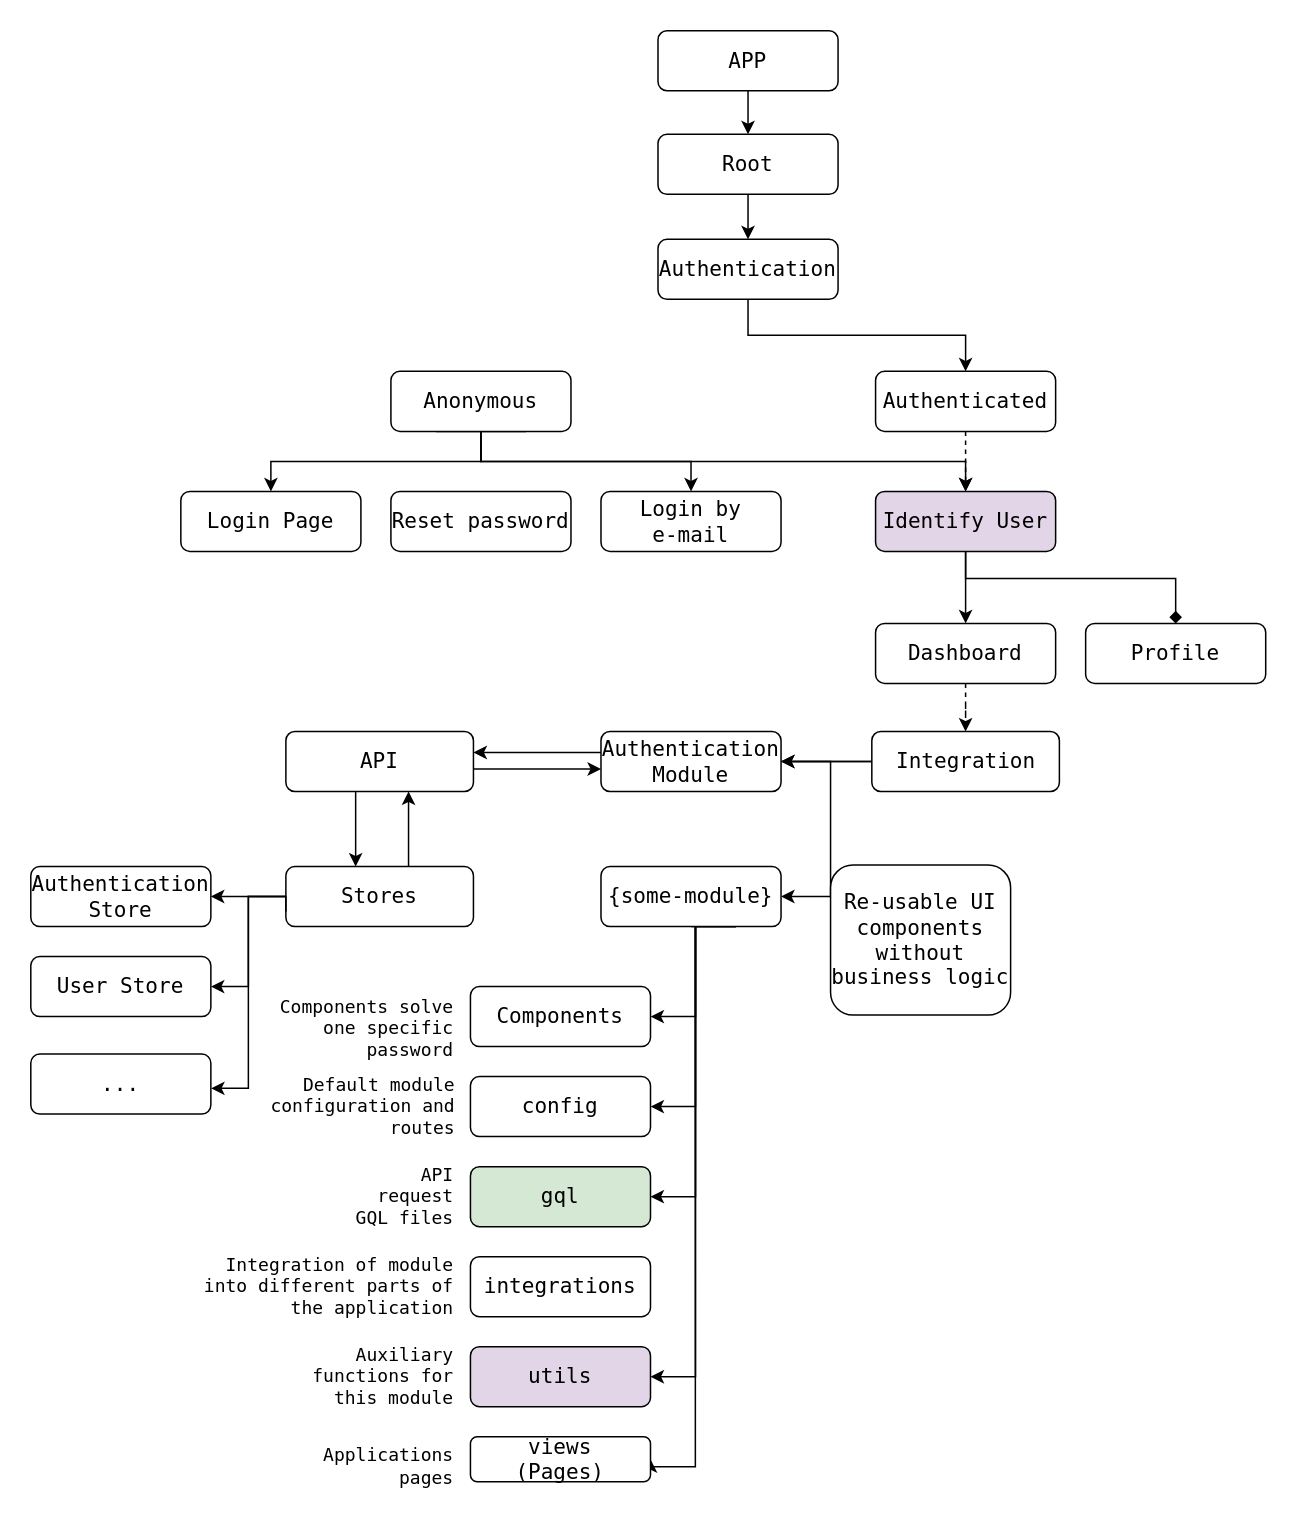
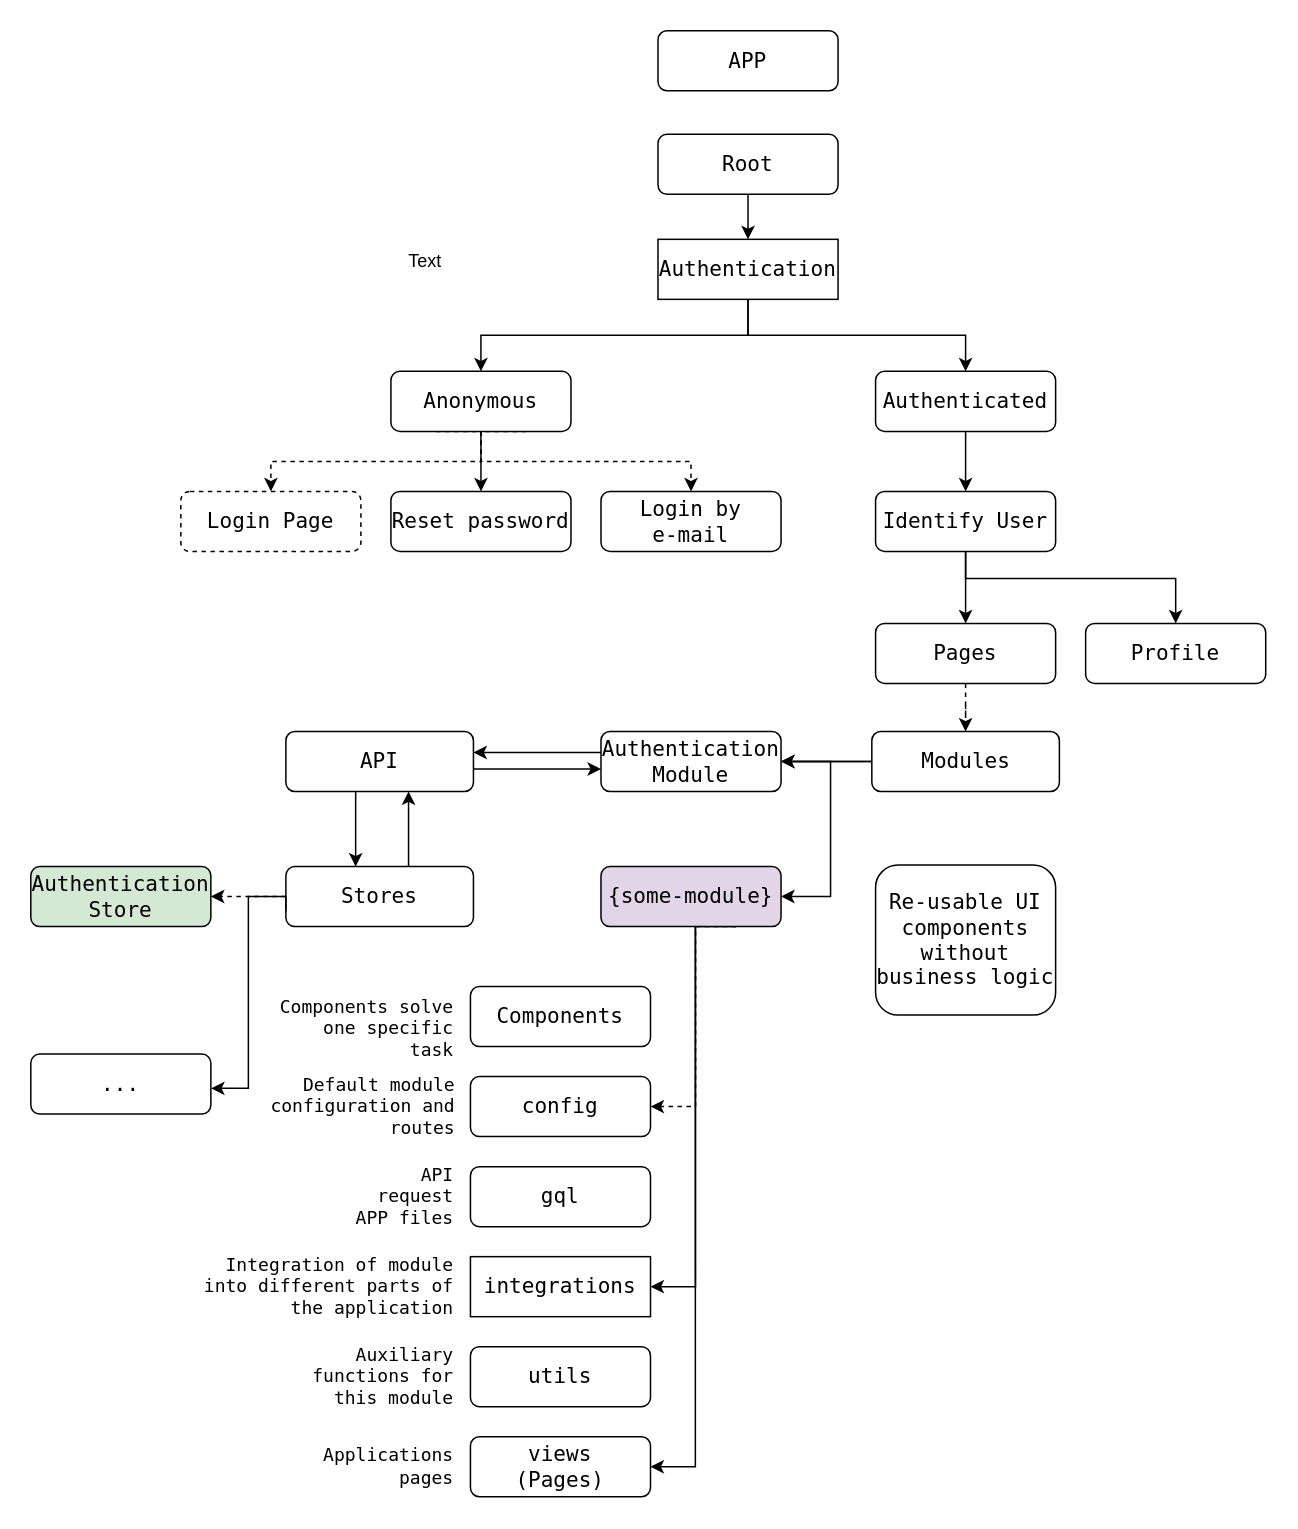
- <mxCell id="2" style="edgeStyle=orthogonalEdgeStyle;rounded=0;orthogonalLoop=1;jettySize=auto;html=1;exitX=0.5;exitY=1;exitDx=0;exitDy=0;entryX=0.5;entryY=0;entryDx=0;entryDy=0;" parent="1" source="3" target="5" edge="1"><mxGeometry relative="1" as="geometry" /></mxCell>
+ <mxCell id="55" value="Text" style="text;html=1;strokeColor=none;fillColor=none;align=center;verticalAlign=middle;whiteSpace=wrap;rounded=0;" vertex="1" parent="1"><mxGeometry x="253" y="159" width="60" height="30" as="geometry" /></mxCell>
- <mxCell id="12" value="&lt;font style=&quot;font-size: 14px;&quot; face=&quot;monospace&quot;&gt;Authentication&lt;/font&gt;" style="rounded=1;whiteSpace=wrap;html=1;" parent="1" vertex="1"><mxGeometry x="438" y="159" width="120" height="40" as="geometry" /></mxCell>
+ <mxCell id="12" value="&lt;font style=&quot;font-size: 14px;&quot; face=&quot;monospace&quot;&gt;Authentication&lt;/font&gt;" style="whiteSpace=wrap;html=1;rounded=0;" parent="1" vertex="1"><mxGeometry x="438" y="159" width="120" height="40" as="geometry" /></mxCell>
+ <mxCell id="10" style="edgeStyle=orthogonalEdgeStyle;rounded=0;orthogonalLoop=1;jettySize=auto;html=1;exitX=0.5;exitY=1;exitDx=0;exitDy=0;entryX=0.5;entryY=0;entryDx=0;entryDy=0;" parent="1" source="12" target="16" edge="1"><mxGeometry relative="1" as="geometry" /></mxCell>
- <mxCell id="17" value="" style="edgeStyle=orthogonalEdgeStyle;rounded=0;orthogonalLoop=1;jettySize=auto;html=1;dashed=1;" parent="1" source="18" target="24" edge="1"><mxGeometry relative="1" as="geometry" /></mxCell>
+ <mxCell id="17" value="" style="edgeStyle=orthogonalEdgeStyle;rounded=0;orthogonalLoop=1;jettySize=auto;html=1;" parent="1" source="18" target="24" edge="1"><mxGeometry relative="1" as="geometry" /></mxCell>
- <mxCell id="14" style="edgeStyle=orthogonalEdgeStyle;rounded=0;orthogonalLoop=1;jettySize=auto;html=1;exitX=0.25;exitY=1;exitDx=0;exitDy=0;entryX=0.5;entryY=0;entryDx=0;entryDy=0;" parent="1" source="16" target="19" edge="1"><mxGeometry relative="1" as="geometry"><Array as="points"><mxPoint x="320" y="287" /><mxPoint x="320" y="307" /><mxPoint x="180" y="307" /></Array></mxGeometry></mxCell>
+ <mxCell id="14" style="edgeStyle=orthogonalEdgeStyle;rounded=0;orthogonalLoop=1;jettySize=auto;html=1;exitX=0.25;exitY=1;exitDx=0;exitDy=0;entryX=0.5;entryY=0;entryDx=0;entryDy=0;dashed=1;" parent="1" source="16" target="19" edge="1"><mxGeometry relative="1" as="geometry"><Array as="points"><mxPoint x="320" y="287" /><mxPoint x="320" y="307" /><mxPoint x="180" y="307" /></Array></mxGeometry></mxCell>
- <mxCell id="13" style="edgeStyle=orthogonalEdgeStyle;rounded=0;orthogonalLoop=1;jettySize=auto;html=1;exitX=0.5;exitY=1;exitDx=0;exitDy=0;" parent="1" source="16" target="24" edge="1"><mxGeometry relative="1" as="geometry" /></mxCell>
+ <mxCell id="13" style="edgeStyle=orthogonalEdgeStyle;rounded=0;orthogonalLoop=1;jettySize=auto;html=1;exitX=0.5;exitY=1;exitDx=0;exitDy=0;entryX=0.5;entryY=0;entryDx=0;entryDy=0;" parent="1" source="16" target="20" edge="1"><mxGeometry relative="1" as="geometry" /></mxCell>
- <mxCell id="15" style="edgeStyle=orthogonalEdgeStyle;rounded=0;orthogonalLoop=1;jettySize=auto;html=1;exitX=0.75;exitY=1;exitDx=0;exitDy=0;entryX=0.5;entryY=0;entryDx=0;entryDy=0;" parent="1" source="16" target="21" edge="1"><mxGeometry relative="1" as="geometry"><Array as="points"><mxPoint x="320" y="287" /><mxPoint x="320" y="307" /><mxPoint x="460" y="307" /></Array></mxGeometry></mxCell>
+ <mxCell id="15" style="edgeStyle=orthogonalEdgeStyle;rounded=0;orthogonalLoop=1;jettySize=auto;html=1;exitX=0.75;exitY=1;exitDx=0;exitDy=0;entryX=0.5;entryY=0;entryDx=0;entryDy=0;dashed=1;" parent="1" source="16" target="21" edge="1"><mxGeometry relative="1" as="geometry"><Array as="points"><mxPoint x="320" y="287" /><mxPoint x="320" y="307" /><mxPoint x="460" y="307" /></Array></mxGeometry></mxCell>
- <mxCell id="19" value="&lt;font style=&quot;font-size: 14px;&quot; face=&quot;monospace&quot;&gt;Login Page&lt;/font&gt;" style="rounded=1;whiteSpace=wrap;html=1;" parent="1" vertex="1"><mxGeometry x="120" y="327" width="120" height="40" as="geometry" /></mxCell>
+ <mxCell id="19" value="&lt;font style=&quot;font-size: 14px;&quot; face=&quot;monospace&quot;&gt;Login Page&lt;/font&gt;" style="rounded=1;whiteSpace=wrap;html=1;dashed=1;" parent="1" vertex="1"><mxGeometry x="120" y="327" width="120" height="40" as="geometry" /></mxCell>
- <mxCell id="24" value="&lt;font style=&quot;font-size: 14px;&quot; face=&quot;monospace&quot;&gt;Identify User&lt;/font&gt;" style="rounded=1;whiteSpace=wrap;html=1;fillColor=#e1d5e7;" parent="1" vertex="1"><mxGeometry x="583" y="327" width="120" height="40" as="geometry" /></mxCell>
+ <mxCell id="24" value="&lt;font style=&quot;font-size: 14px;&quot; face=&quot;monospace&quot;&gt;Identify User&lt;/font&gt;" style="rounded=1;whiteSpace=wrap;html=1;" parent="1" vertex="1"><mxGeometry x="583" y="327" width="120" height="40" as="geometry" /></mxCell>
- <mxCell id="23" style="edgeStyle=orthogonalEdgeStyle;rounded=0;orthogonalLoop=1;jettySize=auto;html=1;entryX=0.5;entryY=0;entryDx=0;entryDy=0;endArrow=diamond;" parent="1" source="24" target="27" edge="1"><mxGeometry relative="1" as="geometry"><Array as="points"><mxPoint x="643" y="385" /><mxPoint x="783" y="385" /></Array></mxGeometry></mxCell>
+ <mxCell id="23" style="edgeStyle=orthogonalEdgeStyle;rounded=0;orthogonalLoop=1;jettySize=auto;html=1;entryX=0.5;entryY=0;entryDx=0;entryDy=0;" parent="1" source="24" target="27" edge="1"><mxGeometry relative="1" as="geometry"><Array as="points"><mxPoint x="643" y="385" /><mxPoint x="783" y="385" /></Array></mxGeometry></mxCell>
- <mxCell id="26" value="&lt;font style=&quot;font-size: 14px;&quot; face=&quot;monospace&quot;&gt;Dashboard&lt;/font&gt;" style="rounded=1;whiteSpace=wrap;html=1;" parent="1" vertex="1"><mxGeometry x="583" y="415" width="120" height="40" as="geometry" /></mxCell>
+ <mxCell id="26" value="&lt;font style=&quot;font-size: 14px;&quot; face=&quot;monospace&quot;&gt;Pages&lt;/font&gt;" style="rounded=1;whiteSpace=wrap;html=1;" parent="1" vertex="1"><mxGeometry x="583" y="415" width="120" height="40" as="geometry" /></mxCell>
- <mxCell id="32" value="&lt;font style=&quot;font-size: 14px;&quot; face=&quot;monospace&quot;&gt;Integration&lt;/font&gt;" style="rounded=1;whiteSpace=wrap;html=1;" parent="1" vertex="1"><mxGeometry x="580.5" y="487" width="125" height="40" as="geometry" /></mxCell>
+ <mxCell id="32" value="&lt;font style=&quot;font-size: 14px;&quot; face=&quot;monospace&quot;&gt;Modules&lt;/font&gt;" style="rounded=1;whiteSpace=wrap;html=1;" parent="1" vertex="1"><mxGeometry x="580.5" y="487" width="125" height="40" as="geometry" /></mxCell>
- <mxCell id="28" value="&lt;font style=&quot;&quot; face=&quot;monospace&quot;&gt;&lt;span style=&quot;font-size: 14px;&quot;&gt;Authentication&lt;br&gt;&lt;/span&gt;&lt;/font&gt;&lt;font style=&quot;font-size: 14px;&quot; face=&quot;monospace&quot;&gt;Store&lt;/font&gt;" style="rounded=1;whiteSpace=wrap;html=1;" parent="1" vertex="1"><mxGeometry x="20" y="577" width="120" height="40" as="geometry" /></mxCell>
+ <mxCell id="28" value="&lt;font style=&quot;&quot; face=&quot;monospace&quot;&gt;&lt;span style=&quot;font-size: 14px;&quot;&gt;Authentication&lt;br&gt;&lt;/span&gt;&lt;/font&gt;&lt;font style=&quot;font-size: 14px;&quot; face=&quot;monospace&quot;&gt;Store&lt;/font&gt;" style="rounded=1;whiteSpace=wrap;html=1;fillColor=#d5e8d4;" parent="1" vertex="1"><mxGeometry x="20" y="577" width="120" height="40" as="geometry" /></mxCell>
- <mxCell id="7" value="" style="edgeStyle=orthogonalEdgeStyle;rounded=0;orthogonalLoop=1;jettySize=auto;html=1;" edge="1" parent="1" source="9" target="28"><mxGeometry relative="1" as="geometry" /></mxCell>
+ <mxCell id="7" value="" style="edgeStyle=orthogonalEdgeStyle;rounded=0;orthogonalLoop=1;jettySize=auto;html=1;dashed=1;" edge="1" parent="1" source="9" target="28"><mxGeometry relative="1" as="geometry" /></mxCell>
- <mxCell id="40" value="&lt;code&gt;&lt;font style=&quot;font-size: 14px;&quot;&gt;{some-module&lt;span class=&quot;o&quot;&gt;}&lt;/span&gt;&lt;/font&gt;&lt;/code&gt;" style="rounded=1;whiteSpace=wrap;html=1;" parent="1" vertex="1"><mxGeometry x="400" y="577" width="120" height="40" as="geometry" /></mxCell>
+ <mxCell id="40" value="&lt;code&gt;&lt;font style=&quot;font-size: 14px;&quot;&gt;{some-module&lt;span class=&quot;o&quot;&gt;}&lt;/span&gt;&lt;/font&gt;&lt;/code&gt;" style="rounded=1;whiteSpace=wrap;html=1;fillColor=#e1d5e7;" parent="1" vertex="1"><mxGeometry x="400" y="577" width="120" height="40" as="geometry" /></mxCell>
- <mxCell id="33" value="&lt;font style=&quot;font-size: 14px;&quot; face=&quot;monospace&quot;&gt;Re-usable UI components&lt;br&gt;&lt;/font&gt;&lt;code&gt;&lt;font style=&quot;font-size: 14px;&quot;&gt;without business logic&lt;/font&gt;&lt;/code&gt;" style="rounded=1;whiteSpace=wrap;html=1;" parent="1" vertex="1"><mxGeometry x="553" y="576" width="120" height="100" as="geometry" /></mxCell>
+ <mxCell id="33" value="&lt;font style=&quot;font-size: 14px;&quot; face=&quot;monospace&quot;&gt;Re-usable UI components&lt;br&gt;&lt;/font&gt;&lt;code&gt;&lt;font style=&quot;font-size: 14px;&quot;&gt;without business logic&lt;/font&gt;&lt;/code&gt;" style="rounded=1;whiteSpace=wrap;html=1;" parent="1" vertex="1"><mxGeometry x="583" y="576" width="120" height="100" as="geometry" /></mxCell>
- <mxCell id="29" value="&lt;font style=&quot;font-size: 14px;&quot; face=&quot;monospace&quot;&gt;User Store&lt;/font&gt;" style="rounded=1;whiteSpace=wrap;html=1;" parent="1" vertex="1"><mxGeometry x="20" y="637" width="120" height="40" as="geometry" /></mxCell>
- <mxCell id="8" style="edgeStyle=orthogonalEdgeStyle;rounded=0;orthogonalLoop=1;jettySize=auto;html=1;exitX=0;exitY=0.75;exitDx=0;exitDy=0;entryX=1;entryY=0.5;entryDx=0;entryDy=0;" edge="1" parent="1" source="9" target="29"><mxGeometry relative="1" as="geometry"><Array as="points"><mxPoint x="190" y="597" /><mxPoint x="165" y="597" /><mxPoint x="165" y="657" /></Array></mxGeometry></mxCell>
- <mxCell id="34" style="edgeStyle=orthogonalEdgeStyle;rounded=0;orthogonalLoop=1;jettySize=auto;html=1;exitX=0.5;exitY=1;exitDx=0;exitDy=0;entryX=1;entryY=0.5;entryDx=0;entryDy=0;" edge="1" parent="1" source="40" target="49"><mxGeometry relative="1" as="geometry"><Array as="points"><mxPoint x="463" y="617" /><mxPoint x="463" y="677" /></Array></mxGeometry></mxCell>
- <mxCell id="56" value="&lt;code&gt;Components solve&lt;br&gt;one specific password&lt;/code&gt;" style="text;whiteSpace=wrap;html=1;align=right;" vertex="1" parent="1"><mxGeometry x="184" y="657" width="120" height="40" as="geometry" /></mxCell>
+ <mxCell id="56" value="&lt;code&gt;Components solve&lt;br&gt;one specific task&lt;/code&gt;" style="text;whiteSpace=wrap;html=1;align=right;" vertex="1" parent="1"><mxGeometry x="184" y="657" width="120" height="40" as="geometry" /></mxCell>
- <mxCell id="35" style="edgeStyle=orthogonalEdgeStyle;rounded=0;orthogonalLoop=1;jettySize=auto;html=1;exitX=0.75;exitY=1;exitDx=0;exitDy=0;entryX=1;entryY=0.5;entryDx=0;entryDy=0;" edge="1" parent="1" source="40" target="50"><mxGeometry relative="1" as="geometry"><Array as="points"><mxPoint x="463" y="617" /><mxPoint x="463" y="737" /></Array></mxGeometry></mxCell>
+ <mxCell id="35" style="edgeStyle=orthogonalEdgeStyle;rounded=0;orthogonalLoop=1;jettySize=auto;html=1;exitX=0.75;exitY=1;exitDx=0;exitDy=0;entryX=1;entryY=0.5;entryDx=0;entryDy=0;dashed=1;" edge="1" parent="1" source="40" target="50"><mxGeometry relative="1" as="geometry"><Array as="points"><mxPoint x="463" y="617" /><mxPoint x="463" y="737" /></Array></mxGeometry></mxCell>
- <mxCell id="59" value="&lt;code&gt;API request GQL files&lt;/code&gt;" style="text;html=1;strokeColor=none;fillColor=none;align=right;verticalAlign=middle;whiteSpace=wrap;rounded=0;" vertex="1" parent="1"><mxGeometry x="223" y="782" width="81" height="30" as="geometry" /></mxCell>
+ <mxCell id="59" value="&lt;code&gt;API request APP files&lt;/code&gt;" style="text;html=1;strokeColor=none;fillColor=none;align=right;verticalAlign=middle;whiteSpace=wrap;rounded=0;" vertex="1" parent="1"><mxGeometry x="223" y="782" width="81" height="30" as="geometry" /></mxCell>
- <mxCell id="51" value="&lt;code&gt;&lt;font style=&quot;&quot;&gt;&lt;span style=&quot;font-size: 14px;&quot;&gt;gql&lt;/span&gt;&lt;br&gt;&lt;/font&gt;&lt;/code&gt;" style="rounded=1;whiteSpace=wrap;html=1;fillColor=#d5e8d4;" vertex="1" parent="1"><mxGeometry x="313" y="777" width="120" height="40" as="geometry" /></mxCell>
+ <mxCell id="51" value="&lt;code&gt;&lt;font style=&quot;&quot;&gt;&lt;span style=&quot;font-size: 14px;&quot;&gt;gql&lt;/span&gt;&lt;br&gt;&lt;/font&gt;&lt;/code&gt;" style="rounded=1;whiteSpace=wrap;html=1;" vertex="1" parent="1"><mxGeometry x="313" y="777" width="120" height="40" as="geometry" /></mxCell>
- <mxCell id="37" style="edgeStyle=orthogonalEdgeStyle;rounded=0;orthogonalLoop=1;jettySize=auto;html=1;exitX=0.75;exitY=1;exitDx=0;exitDy=0;entryX=1;entryY=0.5;entryDx=0;entryDy=0;" edge="1" parent="1" source="40" target="51"><mxGeometry relative="1" as="geometry"><Array as="points"><mxPoint x="463" y="617" /><mxPoint x="463" y="797" /></Array></mxGeometry></mxCell>
- <mxCell id="52" value="&lt;code&gt;&lt;font style=&quot;&quot;&gt;&lt;code&gt;&lt;font style=&quot;font-size: 14px;&quot;&gt;integrations&lt;/font&gt;&lt;/code&gt;&lt;br&gt;&lt;/font&gt;&lt;/code&gt;" style="rounded=1;whiteSpace=wrap;html=1;" vertex="1" parent="1"><mxGeometry x="313" y="837" width="120" height="40" as="geometry" /></mxCell>
+ <mxCell id="52" value="&lt;code&gt;&lt;font style=&quot;&quot;&gt;&lt;code&gt;&lt;font style=&quot;font-size: 14px;&quot;&gt;integrations&lt;/font&gt;&lt;/code&gt;&lt;br&gt;&lt;/font&gt;&lt;/code&gt;" style="whiteSpace=wrap;html=1;rounded=0;" vertex="1" parent="1"><mxGeometry x="313" y="837" width="120" height="40" as="geometry" /></mxCell>
+ <mxCell id="38" style="edgeStyle=orthogonalEdgeStyle;rounded=0;orthogonalLoop=1;jettySize=auto;html=1;exitX=0.75;exitY=1;exitDx=0;exitDy=0;entryX=1;entryY=0.5;entryDx=0;entryDy=0;" edge="1" parent="1" source="40" target="52"><mxGeometry relative="1" as="geometry"><Array as="points"><mxPoint x="463" y="617" /><mxPoint x="463" y="857" /></Array></mxGeometry></mxCell>
- <mxCell id="53" value="&lt;code&gt;&lt;font style=&quot;&quot;&gt;&lt;code&gt;&lt;font style=&quot;font-size: 14px;&quot;&gt;utils&lt;/font&gt;&lt;/code&gt;&lt;br&gt;&lt;/font&gt;&lt;/code&gt;" style="rounded=1;whiteSpace=wrap;html=1;fillColor=#e1d5e7;" vertex="1" parent="1"><mxGeometry x="313" y="897" width="120" height="40" as="geometry" /></mxCell>
+ <mxCell id="53" value="&lt;code&gt;&lt;font style=&quot;&quot;&gt;&lt;code&gt;&lt;font style=&quot;font-size: 14px;&quot;&gt;utils&lt;/font&gt;&lt;/code&gt;&lt;br&gt;&lt;/font&gt;&lt;/code&gt;" style="rounded=1;whiteSpace=wrap;html=1;" vertex="1" parent="1"><mxGeometry x="313" y="897" width="120" height="40" as="geometry" /></mxCell>
- <mxCell id="39" style="edgeStyle=orthogonalEdgeStyle;rounded=0;orthogonalLoop=1;jettySize=auto;html=1;exitX=0.75;exitY=1;exitDx=0;exitDy=0;entryX=1;entryY=0.5;entryDx=0;entryDy=0;" edge="1" parent="1" source="40" target="53"><mxGeometry relative="1" as="geometry"><Array as="points"><mxPoint x="463" y="617" /><mxPoint x="463" y="917" /></Array></mxGeometry></mxCell>
- <mxCell id="54" value="&lt;code&gt;&lt;font style=&quot;&quot;&gt;&lt;font style=&quot;font-size: 14px;&quot;&gt;&lt;code&gt;&lt;font style=&quot;&quot;&gt;views&lt;br&gt;&lt;/font&gt;&lt;/code&gt;(Pages)&lt;/font&gt;&lt;br&gt;&lt;/font&gt;&lt;/code&gt;" style="rounded=1;whiteSpace=wrap;html=1;" vertex="1" parent="1"><mxGeometry x="313" y="957" width="120" height="30" as="geometry" /></mxCell>
+ <mxCell id="54" value="&lt;code&gt;&lt;font style=&quot;&quot;&gt;&lt;font style=&quot;font-size: 14px;&quot;&gt;&lt;code&gt;&lt;font style=&quot;&quot;&gt;views&lt;br&gt;&lt;/font&gt;&lt;/code&gt;(Pages)&lt;/font&gt;&lt;br&gt;&lt;/font&gt;&lt;/code&gt;" style="rounded=1;whiteSpace=wrap;html=1;" vertex="1" parent="1"><mxGeometry x="313" y="957" width="120" height="40" as="geometry" /></mxCell>
